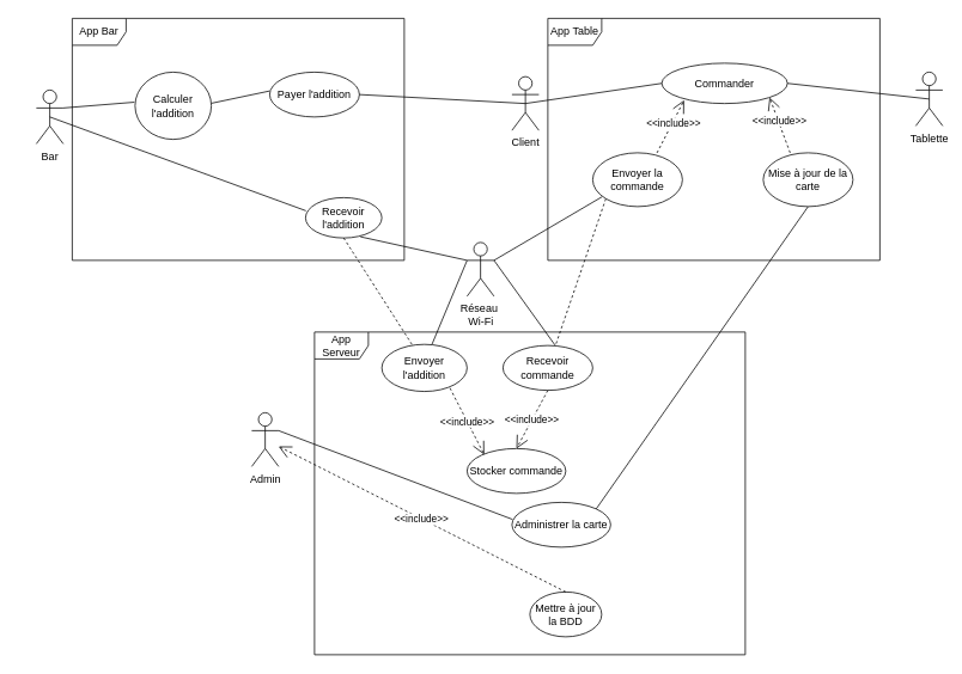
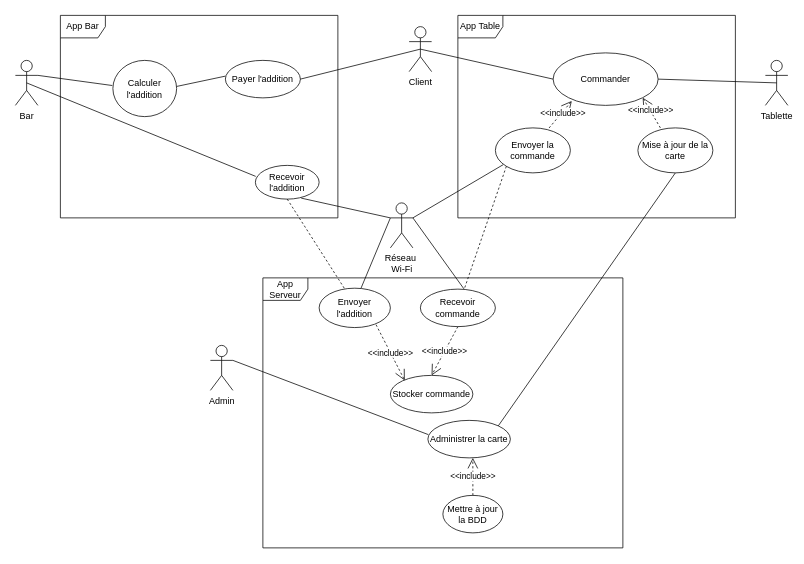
- <mxCell id="8" value="Commander" style="ellipse;whiteSpace=wrap;html=1;fillColor=none;" vertex="1" parent="1"><mxGeometry x="737" y="70" width="140" height="45" as="geometry" /></mxCell>
+ <mxCell id="8" value="Commander" style="ellipse;whiteSpace=wrap;html=1;fillColor=none;" vertex="1" parent="1"><mxGeometry x="737" y="70" width="140" height="70" as="geometry" /></mxCell>
- <mxCell id="11" value="Client" style="shape=umlActor;verticalLabelPosition=bottom;verticalAlign=top;html=1;textShadow=0;" vertex="1" parent="1"><mxGeometry x="570" y="85" width="30" height="60" as="geometry" /></mxCell>
+ <mxCell id="11" value="Client" style="shape=umlActor;verticalLabelPosition=bottom;verticalAlign=top;html=1;textShadow=0;" vertex="1" parent="1"><mxGeometry x="545" y="35" width="30" height="60" as="geometry" /></mxCell>
- <mxCell id="6" value="Bar" style="shape=umlActor;verticalLabelPosition=bottom;verticalAlign=top;html=1;textShadow=0;" vertex="1" parent="1"><mxGeometry x="40" y="100" width="30" height="60" as="geometry" /></mxCell>
+ <mxCell id="6" value="Bar" style="shape=umlActor;verticalLabelPosition=bottom;verticalAlign=top;html=1;textShadow=0;" vertex="1" parent="1"><mxGeometry x="20" y="80" width="30" height="60" as="geometry" /></mxCell>
- <mxCell id="23" value="&amp;lt;&amp;lt;include&amp;gt;&amp;gt;" style="endArrow=open;endSize=12;dashed=1;html=1;rounded=0;exitX=0.5;exitY=0;exitDx=0;exitDy=0;" edge="1" parent="1" source="22" target="5"><mxGeometry x="0.004" width="160" relative="1" as="geometry"><mxPoint x="484" y="530" as="sourcePoint" /><mxPoint x="520" y="565" as="targetPoint" /><mxPoint as="offset" /></mxGeometry></mxCell>
+ <mxCell id="23" value="&amp;lt;&amp;lt;include&amp;gt;&amp;gt;" style="endArrow=open;endSize=12;dashed=1;html=1;rounded=0;exitX=0.5;exitY=0;exitDx=0;exitDy=0;entryX=0.545;entryY=1;entryDx=0;entryDy=0;entryPerimeter=0;" edge="1" parent="1" source="22" target="20"><mxGeometry x="0.004" width="160" relative="1" as="geometry"><mxPoint x="484" y="530" as="sourcePoint" /><mxPoint x="520" y="565" as="targetPoint" /><mxPoint as="offset" /></mxGeometry></mxCell>
